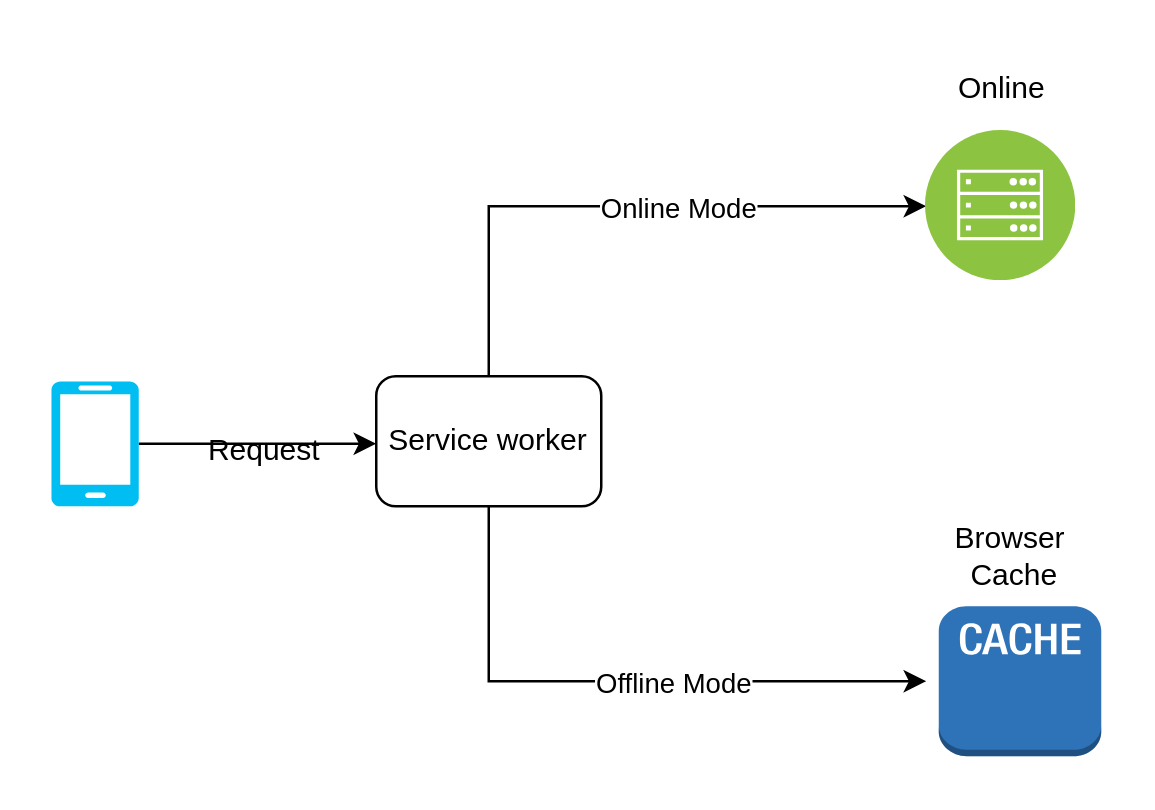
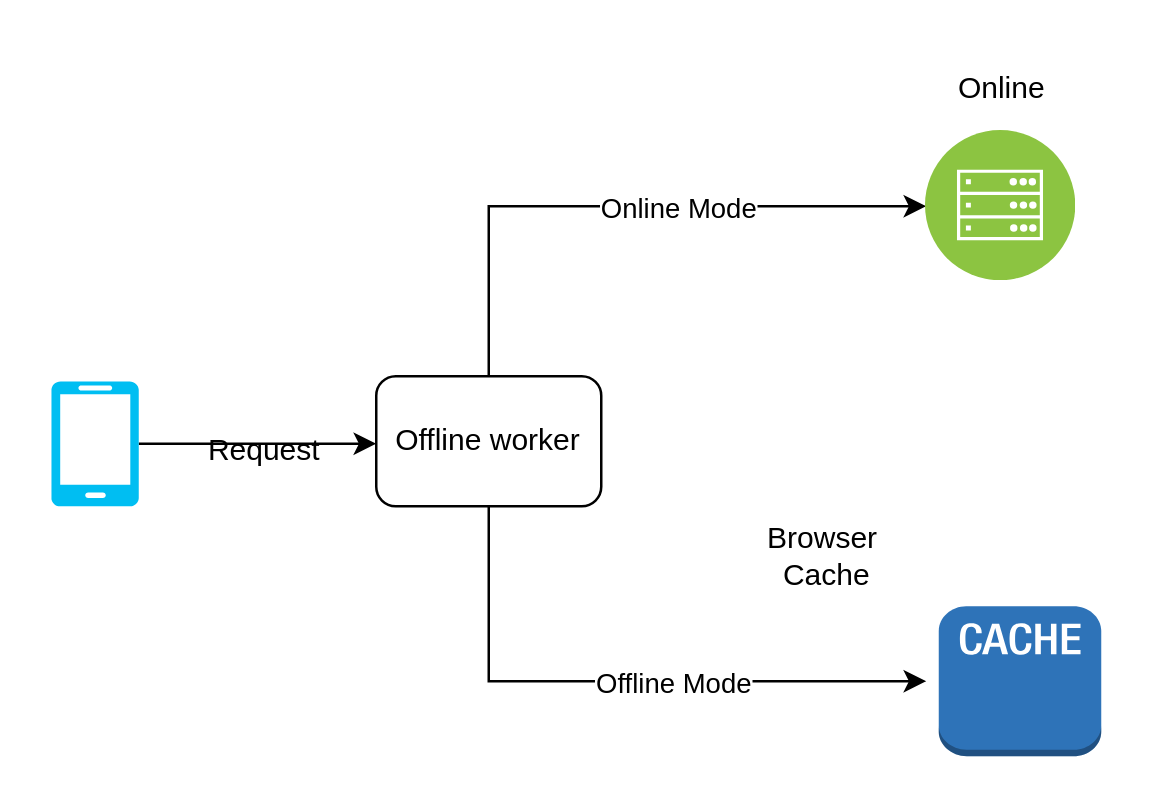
- <mxCell id="5" value="Service worker" style="rounded=1;whiteSpace=wrap;html=1;" vertex="1" parent="1"><mxGeometry x="150" y="150" width="90" height="52" as="geometry" /></mxCell>
+ <mxCell id="5" value="Offline worker" style="rounded=1;whiteSpace=wrap;html=1;" vertex="1" parent="1"><mxGeometry x="150" y="150" width="90" height="52" as="geometry" /></mxCell>
- <mxCell id="13" value="Browser&amp;nbsp;&lt;div&gt;Cache&lt;/div&gt;" style="text;html=1;align=center;verticalAlign=middle;resizable=0;points=[];autosize=1;strokeColor=none;fillColor=none;" vertex="1" parent="1"><mxGeometry x="370" y="202" width="70" height="40" as="geometry" /></mxCell>
+ <mxCell id="13" value="Browser&amp;nbsp;&lt;div&gt;Cache&lt;/div&gt;" style="text;html=1;align=center;verticalAlign=middle;resizable=0;points=[];autosize=1;strokeColor=none;fillColor=none;" vertex="1" parent="1"><mxGeometry x="295" y="202" width="70" height="40" as="geometry" /></mxCell>
